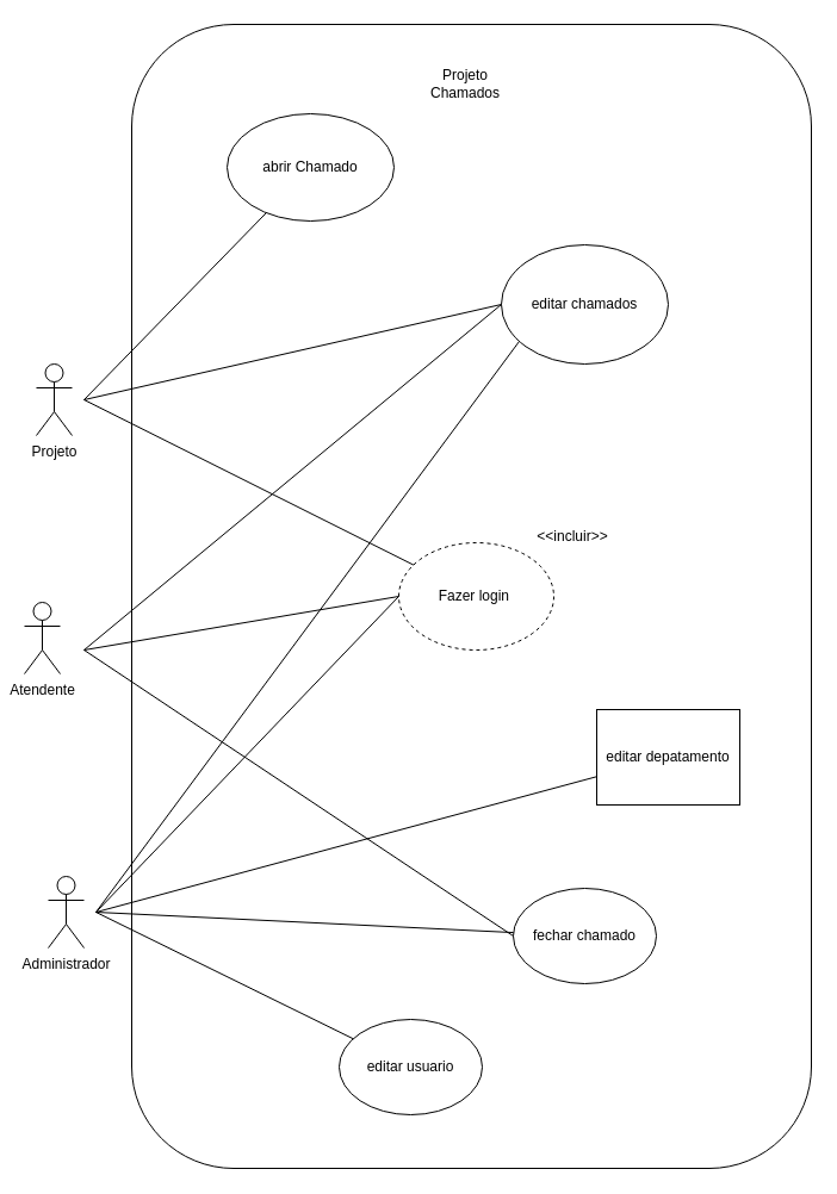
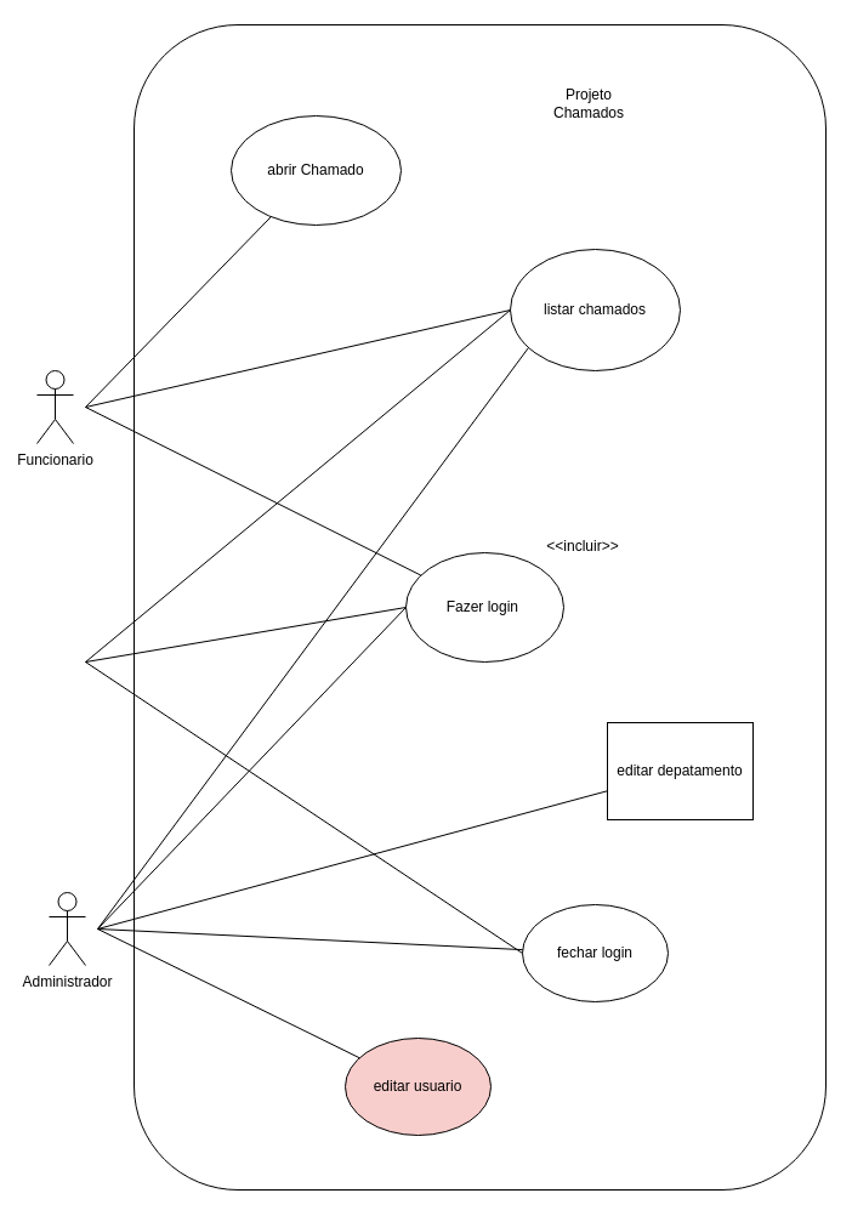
- <mxCell id="3" value="Projeto Chamados" style="text;html=1;align=center;verticalAlign=middle;whiteSpace=wrap;rounded=0;" parent="1" vertex="1"><mxGeometry x="360" y="55" width="60" height="30" as="geometry" /></mxCell>
+ <mxCell id="3" value="Projeto Chamados" style="text;html=1;align=center;verticalAlign=middle;whiteSpace=wrap;rounded=0;" parent="1" vertex="1"><mxGeometry x="455" y="70" width="60" height="30" as="geometry" /></mxCell>
- <mxCell id="8" value="editar chamados" style="ellipse;whiteSpace=wrap;html=1;" parent="1" vertex="1"><mxGeometry x="420" y="205" width="140" height="100" as="geometry" /></mxCell>
+ <mxCell id="8" value="listar chamados" style="ellipse;whiteSpace=wrap;html=1;" parent="1" vertex="1"><mxGeometry x="420" y="205" width="140" height="100" as="geometry" /></mxCell>
- <mxCell id="4" value="Projeto" style="shape=umlActor;verticalLabelPosition=bottom;verticalAlign=top;html=1;outlineConnect=0;" parent="1" vertex="1"><mxGeometry x="30" y="305" width="30" height="60" as="geometry" /></mxCell>
+ <mxCell id="4" value="Funcionario" style="shape=umlActor;verticalLabelPosition=bottom;verticalAlign=top;html=1;outlineConnect=0;" parent="1" vertex="1"><mxGeometry x="30" y="305" width="30" height="60" as="geometry" /></mxCell>
- <mxCell id="6" value="Fazer login&amp;nbsp;" style="ellipse;whiteSpace=wrap;html=1;dashed=1;" parent="1" vertex="1"><mxGeometry x="334" y="455" width="130" height="90" as="geometry" /></mxCell>
+ <mxCell id="6" value="Fazer login&amp;nbsp;" style="ellipse;whiteSpace=wrap;html=1;" parent="1" vertex="1"><mxGeometry x="334" y="455" width="130" height="90" as="geometry" /></mxCell>
- <mxCell id="21" value="Atendente" style="shape=umlActor;verticalLabelPosition=bottom;verticalAlign=top;html=1;outlineConnect=0;" vertex="1" parent="1"><mxGeometry x="20" y="505" width="30" height="60" as="geometry" /></mxCell>
- <mxCell id="15" value="fechar chamado" style="ellipse;whiteSpace=wrap;html=1;" parent="1" vertex="1"><mxGeometry x="430" y="745" width="120" height="80" as="geometry" /></mxCell>
+ <mxCell id="15" value="fechar login" style="ellipse;whiteSpace=wrap;html=1;" parent="1" vertex="1"><mxGeometry x="430" y="745" width="120" height="80" as="geometry" /></mxCell>
- <mxCell id="13" value="editar usuario" style="ellipse;whiteSpace=wrap;html=1;" parent="1" vertex="1"><mxGeometry x="284" y="855" width="120" height="80" as="geometry" /></mxCell>
+ <mxCell id="13" value="editar usuario" style="ellipse;whiteSpace=wrap;html=1;fillColor=#f8cecc;" parent="1" vertex="1"><mxGeometry x="284" y="855" width="120" height="80" as="geometry" /></mxCell>
